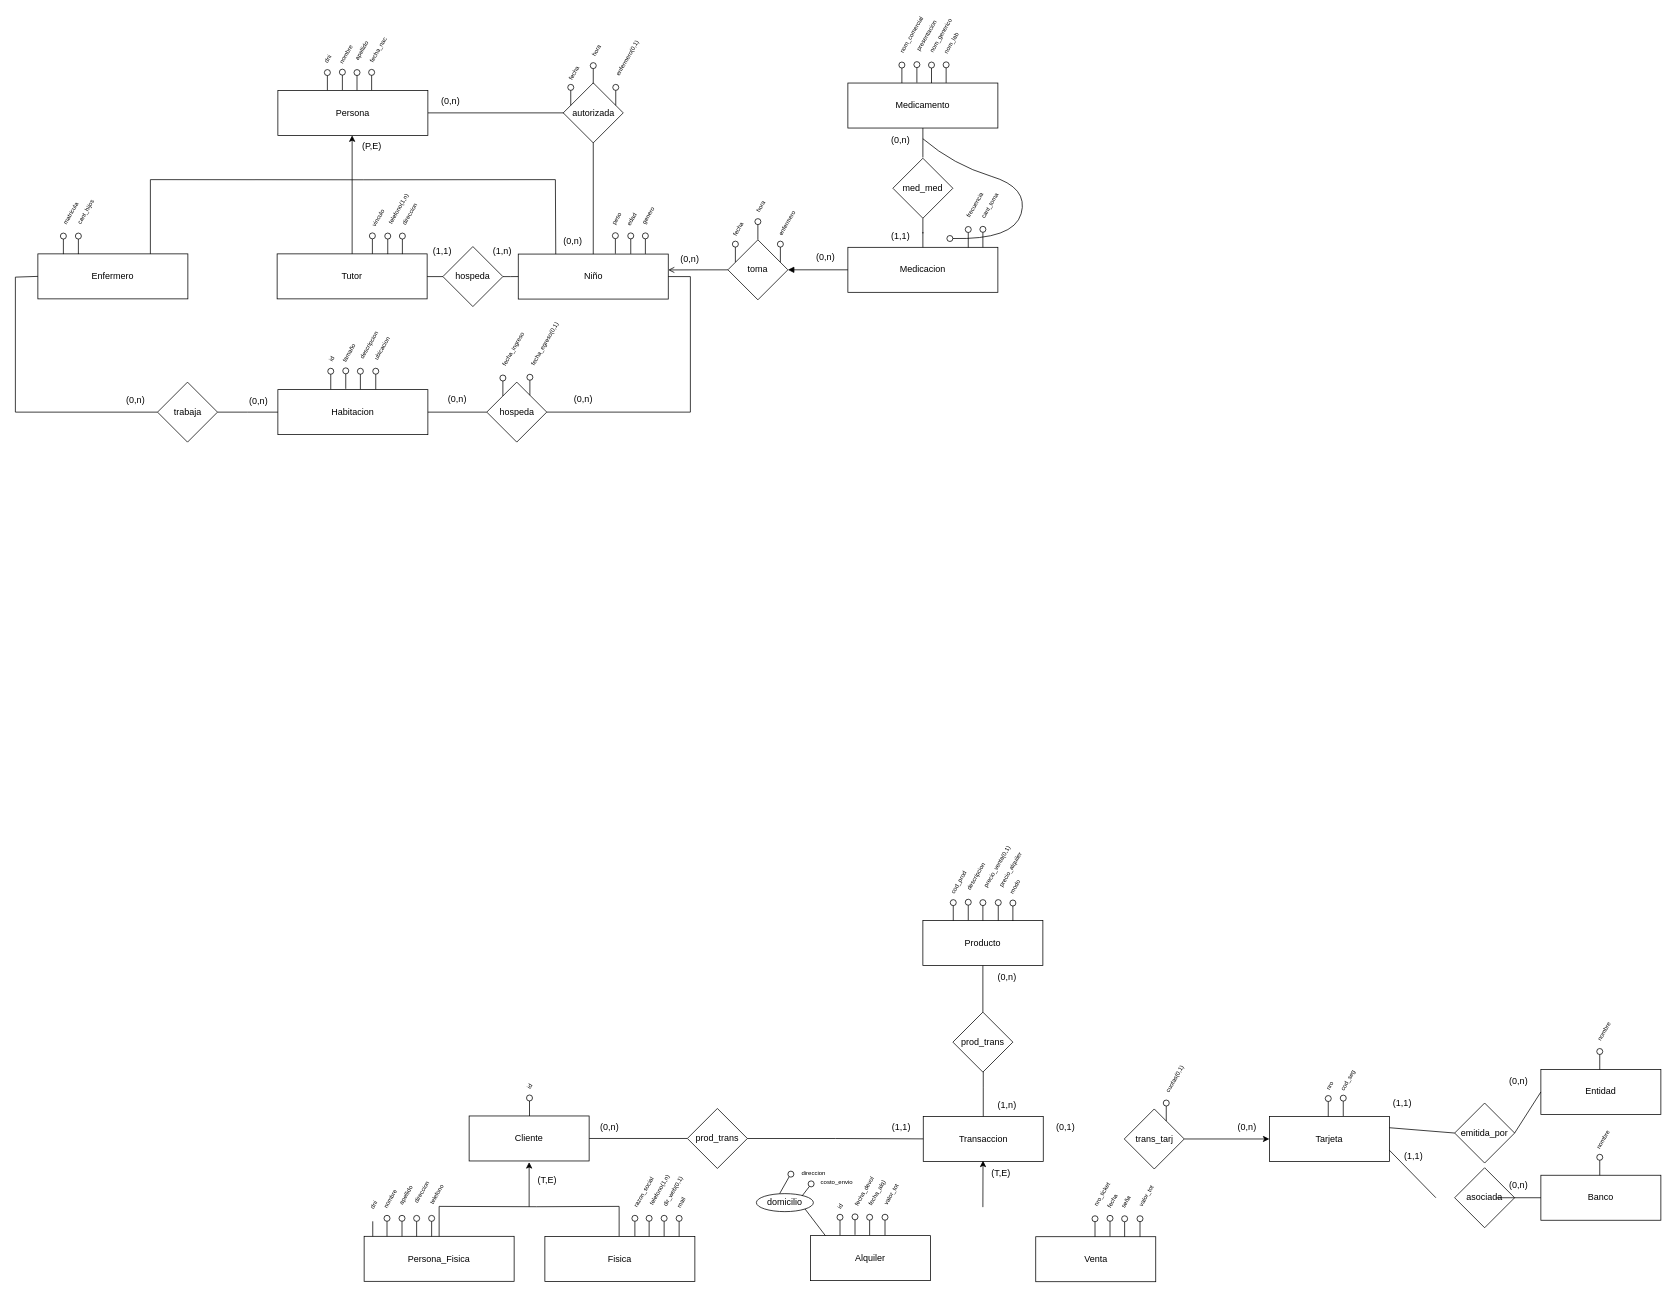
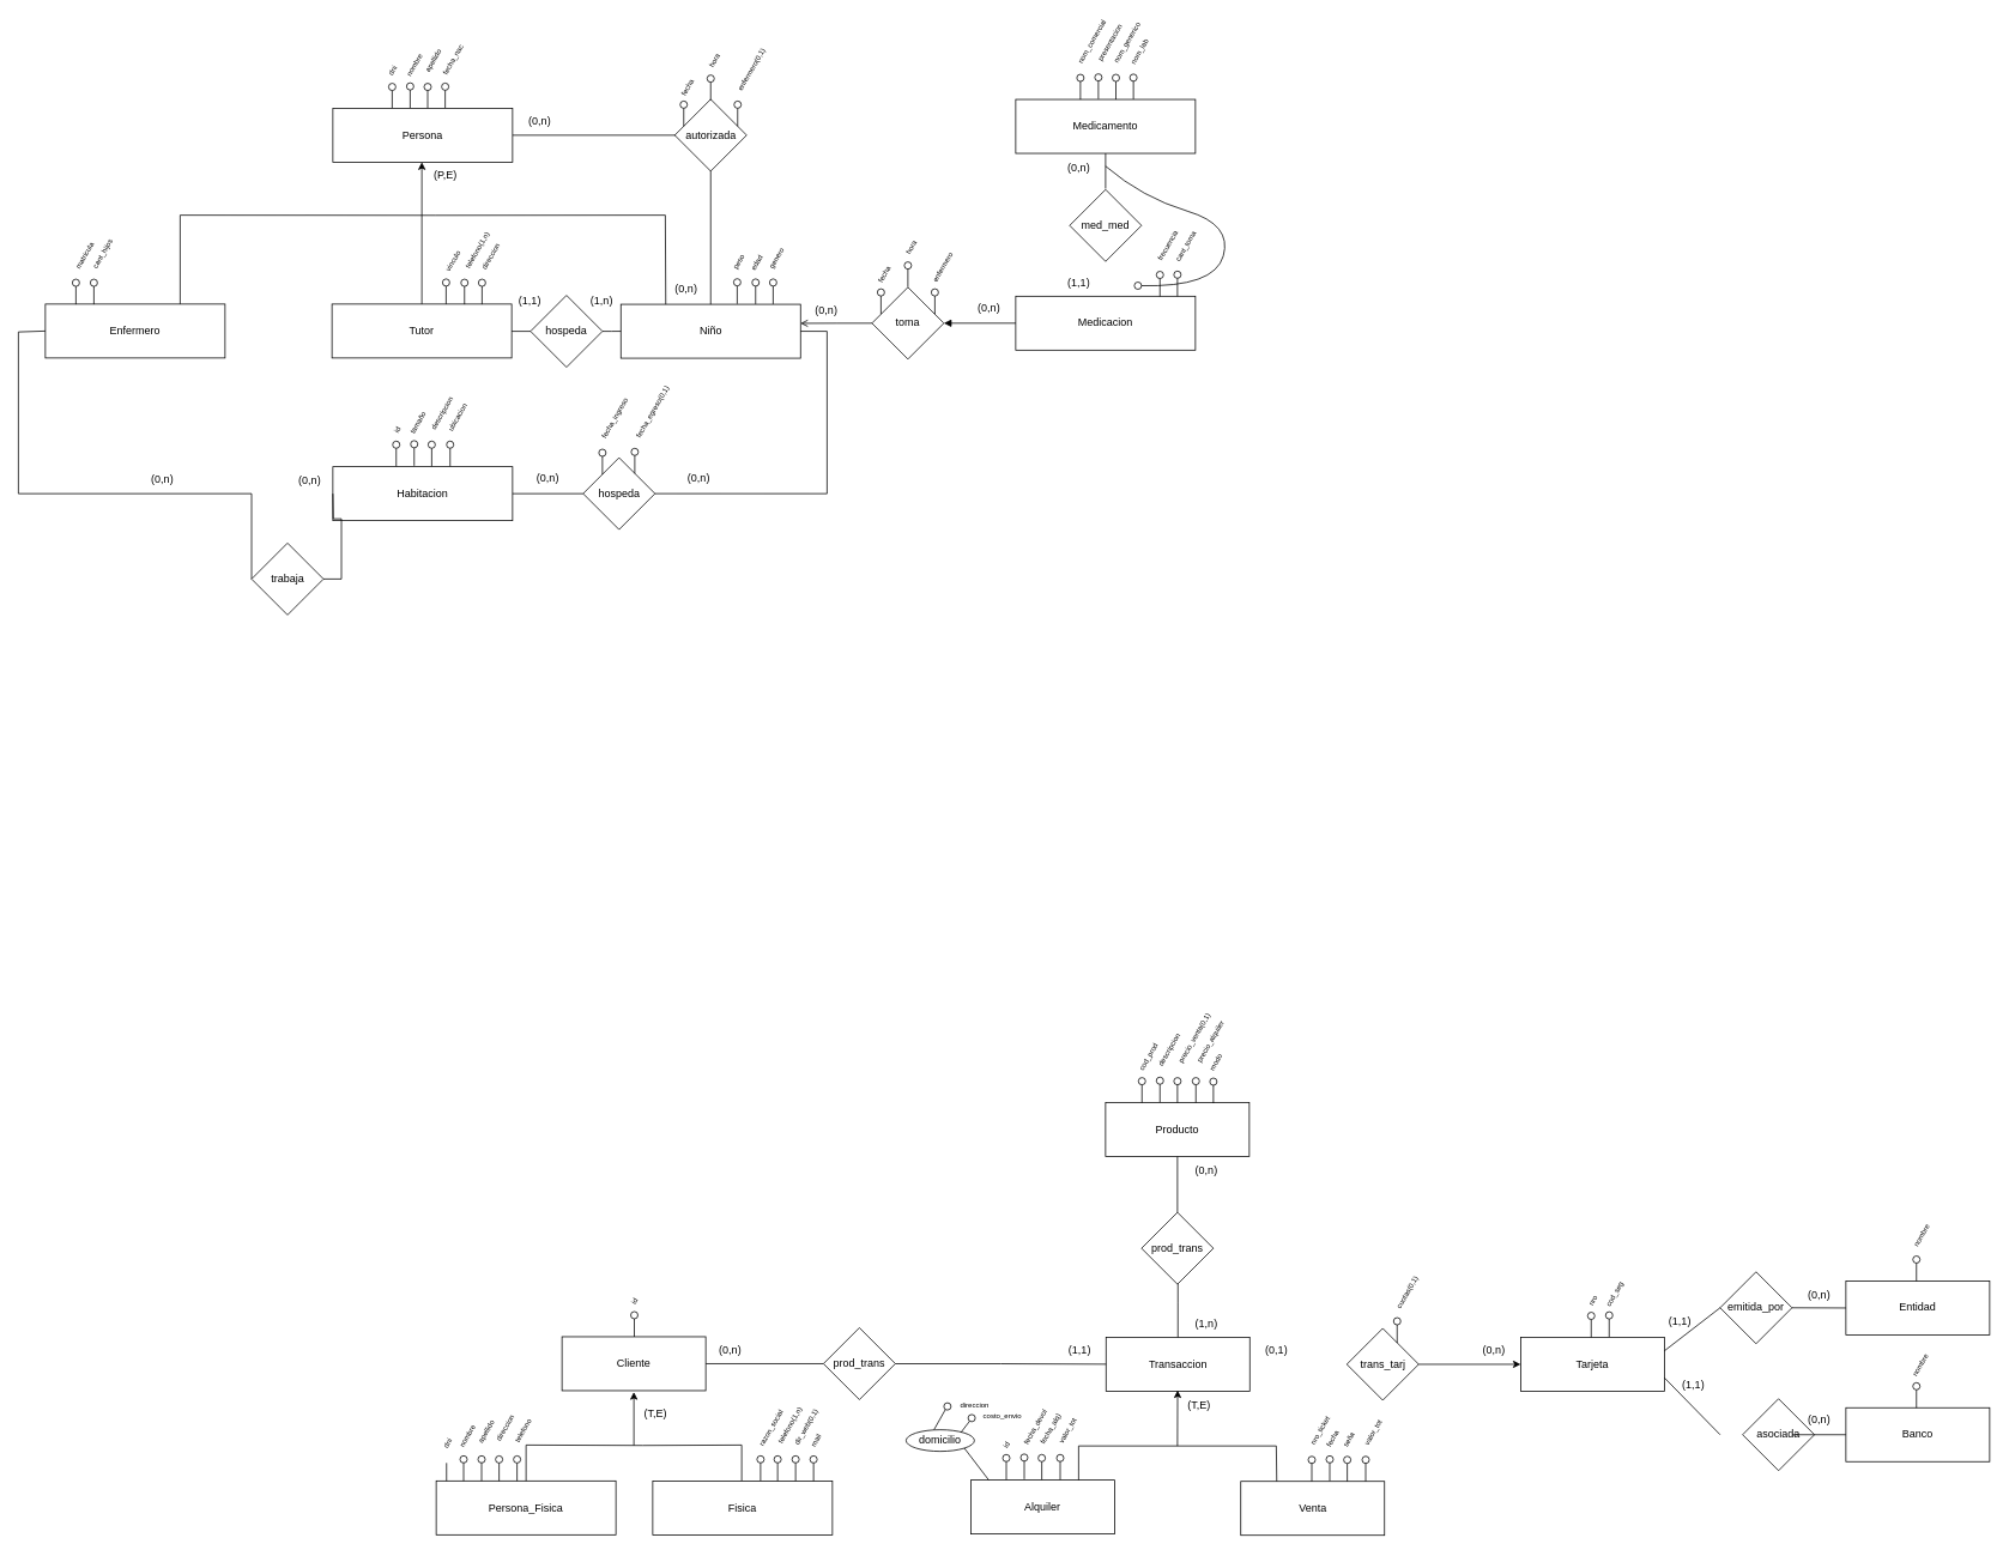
- <mxCell id="253" style="edgeStyle=orthogonalEdgeStyle;rounded=0;orthogonalLoop=1;jettySize=auto;html=1;entryX=0.5;entryY=0;entryDx=0;entryDy=0;endArrow=none;startFill=0;" edge="1" parent="1" source="254" target="252"><mxGeometry relative="1" as="geometry" /></mxCell>
- <mxCell id="192" value="trabaja" style="rhombus;whiteSpace=wrap;html=1;" vertex="1" parent="1"><mxGeometry x="209.5" y="499" width="80" height="80" as="geometry" /></mxCell>
+ <mxCell id="192" value="trabaja" style="rhombus;whiteSpace=wrap;html=1;" vertex="1" parent="1"><mxGeometry x="279.5" y="594" width="80" height="80" as="geometry" /></mxCell>
- <mxCell id="69" value="emitida_por" style="rhombus;whiteSpace=wrap;html=1;" vertex="1" parent="1"><mxGeometry x="1939" y="1460.22" width="80" height="80" as="geometry" /></mxCell>
+ <mxCell id="69" value="emitida_por" style="rhombus;whiteSpace=wrap;html=1;" vertex="1" parent="1"><mxGeometry x="1914" y="1405.22" width="80" height="80" as="geometry" /></mxCell>
+ <mxCell id="104" value="" style="endArrow=none;startArrow=none;html=1;rounded=0;exitX=0.75;exitY=0;exitDx=0;exitDy=0;startFill=0;entryX=0.25;entryY=0;entryDx=0;entryDy=0;" edge="1" parent="1" source="101" target="102"><mxGeometry width="50" height="50" relative="1" as="geometry"><mxPoint x="1198" y="1637" as="sourcePoint" /><mxPoint x="1466.5" y="1638.46" as="targetPoint" /><Array as="points"><mxPoint x="1200" y="1599" /><mxPoint x="1420" y="1599" /></Array></mxGeometry></mxCell>
